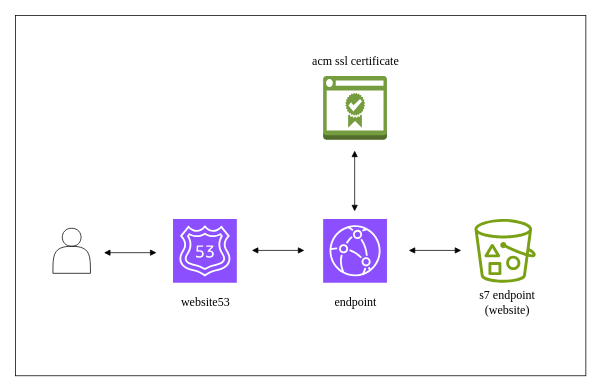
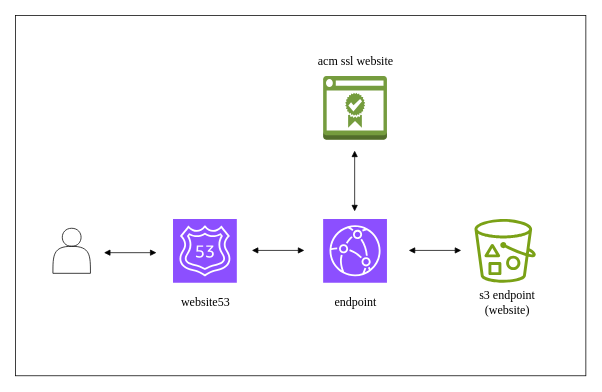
- <mxCell id="14" value="acm ssl certificate" style="text;strokeColor=none;fillColor=none;html=1;fontSize=16;fontStyle=0;verticalAlign=middle;align=center;fontFamily=Tahoma;" vertex="1" parent="1"><mxGeometry x="422.5" y="60.5" width="100" height="40" as="geometry" /></mxCell>
+ <mxCell id="14" value="acm ssl website" style="text;strokeColor=none;fillColor=none;html=1;fontSize=16;fontStyle=0;verticalAlign=middle;align=center;fontFamily=Tahoma;" vertex="1" parent="1"><mxGeometry x="422.5" y="60.5" width="100" height="40" as="geometry" /></mxCell>
- <mxCell id="13" value="s7 endpoint&lt;br&gt;(website)" style="text;strokeColor=none;fillColor=none;html=1;fontSize=16;fontStyle=0;verticalAlign=middle;align=center;fontFamily=Tahoma;" vertex="1" parent="1"><mxGeometry x="625" y="382" width="100" height="40" as="geometry" /></mxCell>
+ <mxCell id="13" value="s3 endpoint&lt;br&gt;(website)" style="text;strokeColor=none;fillColor=none;html=1;fontSize=16;fontStyle=0;verticalAlign=middle;align=center;fontFamily=Tahoma;" vertex="1" parent="1"><mxGeometry x="625" y="382" width="100" height="40" as="geometry" /></mxCell>
